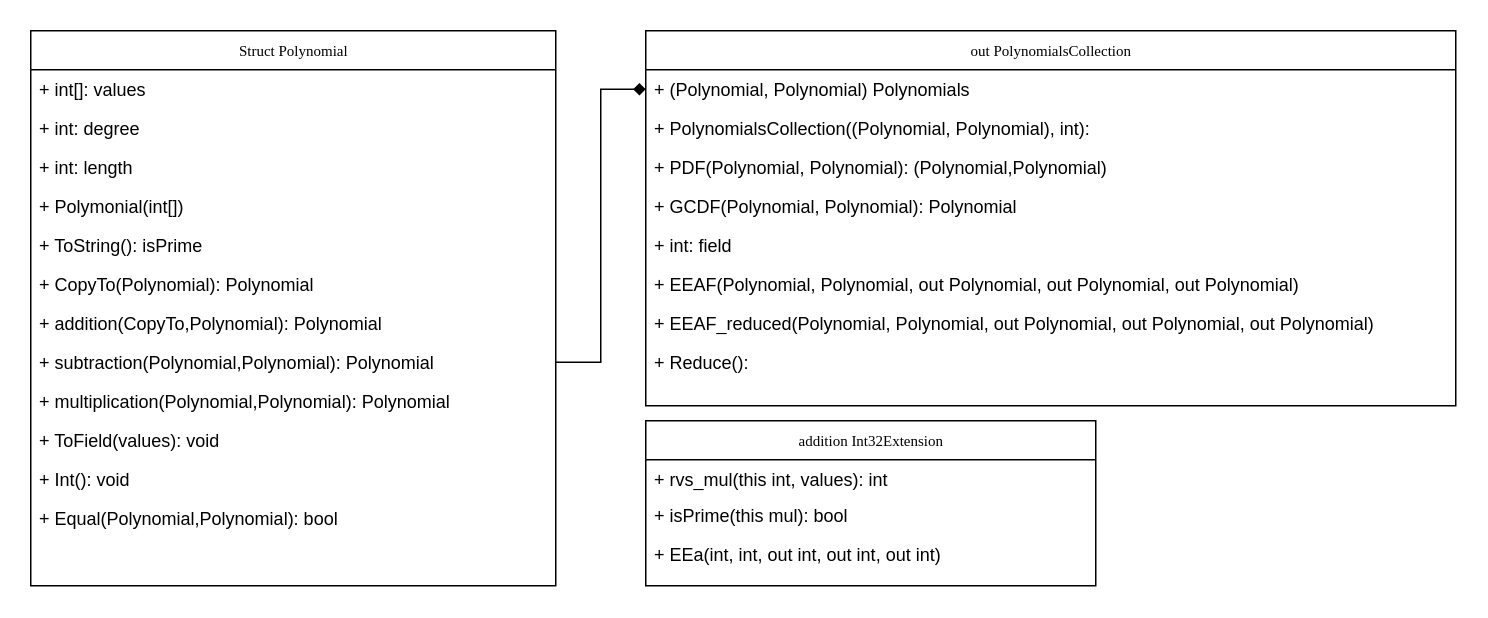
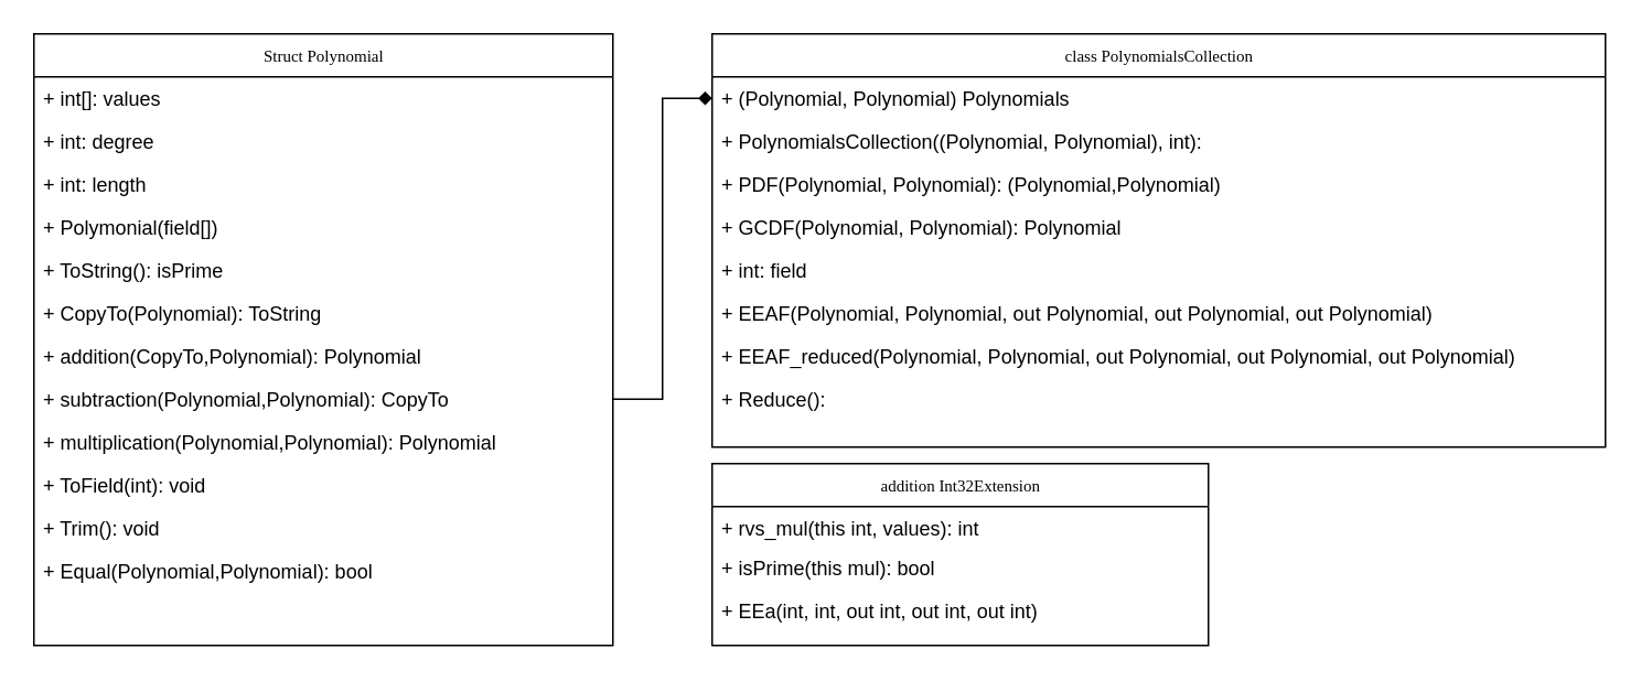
- <mxCell id="15" value="out PolynomialsCollection" style="swimlane;html=1;fontStyle=0;childLayout=stackLayout;horizontal=1;startSize=26;fillColor=none;horizontalStack=0;resizeParent=1;resizeLast=0;collapsible=1;marginBottom=0;swimlaneFillColor=#ffffff;rounded=0;shadow=0;comic=0;labelBackgroundColor=none;strokeWidth=1;fontFamily=Verdana;fontSize=10;align=center;" vertex="1" parent="1"><mxGeometry x="430" y="20" width="540" height="250" as="geometry" /></mxCell>
+ <mxCell id="15" value="class PolynomialsCollection" style="swimlane;html=1;fontStyle=0;childLayout=stackLayout;horizontal=1;startSize=26;fillColor=none;horizontalStack=0;resizeParent=1;resizeLast=0;collapsible=1;marginBottom=0;swimlaneFillColor=#ffffff;rounded=0;shadow=0;comic=0;labelBackgroundColor=none;strokeWidth=1;fontFamily=Verdana;fontSize=10;align=center;" vertex="1" parent="1"><mxGeometry x="430" y="20" width="540" height="250" as="geometry" /></mxCell>
- <mxCell id="6" value="+ Polymonial(int[])" style="text;html=1;strokeColor=none;fillColor=none;align=left;verticalAlign=top;spacingLeft=4;spacingRight=4;whiteSpace=wrap;overflow=hidden;rotatable=0;points=[[0,0.5],[1,0.5]];portConstraint=eastwest;" vertex="1" parent="2"><mxGeometry y="104" width="350" height="26" as="geometry" /></mxCell>
+ <mxCell id="6" value="+ Polymonial(field[])" style="text;html=1;strokeColor=none;fillColor=none;align=left;verticalAlign=top;spacingLeft=4;spacingRight=4;whiteSpace=wrap;overflow=hidden;rotatable=0;points=[[0,0.5],[1,0.5]];portConstraint=eastwest;" vertex="1" parent="2"><mxGeometry y="104" width="350" height="26" as="geometry" /></mxCell>
- <mxCell id="8" value="+ CopyTo(Polynomial): Polynomial" style="text;html=1;strokeColor=none;fillColor=none;align=left;verticalAlign=top;spacingLeft=4;spacingRight=4;whiteSpace=wrap;overflow=hidden;rotatable=0;points=[[0,0.5],[1,0.5]];portConstraint=eastwest;" vertex="1" parent="2"><mxGeometry y="156" width="350" height="26" as="geometry" /></mxCell>
+ <mxCell id="8" value="+ CopyTo(Polynomial): ToString" style="text;html=1;strokeColor=none;fillColor=none;align=left;verticalAlign=top;spacingLeft=4;spacingRight=4;whiteSpace=wrap;overflow=hidden;rotatable=0;points=[[0,0.5],[1,0.5]];portConstraint=eastwest;" vertex="1" parent="2"><mxGeometry y="156" width="350" height="26" as="geometry" /></mxCell>
- <mxCell id="10" value="+ subtraction(Polynomial,Polynomial): Polynomial" style="text;html=1;strokeColor=none;fillColor=none;align=left;verticalAlign=top;spacingLeft=4;spacingRight=4;whiteSpace=wrap;overflow=hidden;rotatable=0;points=[[0,0.5],[1,0.5]];portConstraint=eastwest;" vertex="1" parent="2"><mxGeometry y="208" width="350" height="26" as="geometry" /></mxCell>
+ <mxCell id="10" value="+ subtraction(Polynomial,Polynomial): CopyTo" style="text;html=1;strokeColor=none;fillColor=none;align=left;verticalAlign=top;spacingLeft=4;spacingRight=4;whiteSpace=wrap;overflow=hidden;rotatable=0;points=[[0,0.5],[1,0.5]];portConstraint=eastwest;" vertex="1" parent="2"><mxGeometry y="208" width="350" height="26" as="geometry" /></mxCell>
- <mxCell id="12" value="+ ToField(values): void" style="text;html=1;strokeColor=none;fillColor=none;align=left;verticalAlign=top;spacingLeft=4;spacingRight=4;whiteSpace=wrap;overflow=hidden;rotatable=0;points=[[0,0.5],[1,0.5]];portConstraint=eastwest;" vertex="1" parent="2"><mxGeometry y="260" width="350" height="26" as="geometry" /></mxCell>
+ <mxCell id="12" value="+ ToField(int): void" style="text;html=1;strokeColor=none;fillColor=none;align=left;verticalAlign=top;spacingLeft=4;spacingRight=4;whiteSpace=wrap;overflow=hidden;rotatable=0;points=[[0,0.5],[1,0.5]];portConstraint=eastwest;" vertex="1" parent="2"><mxGeometry y="260" width="350" height="26" as="geometry" /></mxCell>
- <mxCell id="13" value="+ Int(): void" style="text;html=1;strokeColor=none;fillColor=none;align=left;verticalAlign=top;spacingLeft=4;spacingRight=4;whiteSpace=wrap;overflow=hidden;rotatable=0;points=[[0,0.5],[1,0.5]];portConstraint=eastwest;" vertex="1" parent="2"><mxGeometry y="286" width="350" height="26" as="geometry" /></mxCell>
+ <mxCell id="13" value="+ Trim(): void" style="text;html=1;strokeColor=none;fillColor=none;align=left;verticalAlign=top;spacingLeft=4;spacingRight=4;whiteSpace=wrap;overflow=hidden;rotatable=0;points=[[0,0.5],[1,0.5]];portConstraint=eastwest;" vertex="1" parent="2"><mxGeometry y="286" width="350" height="26" as="geometry" /></mxCell>
